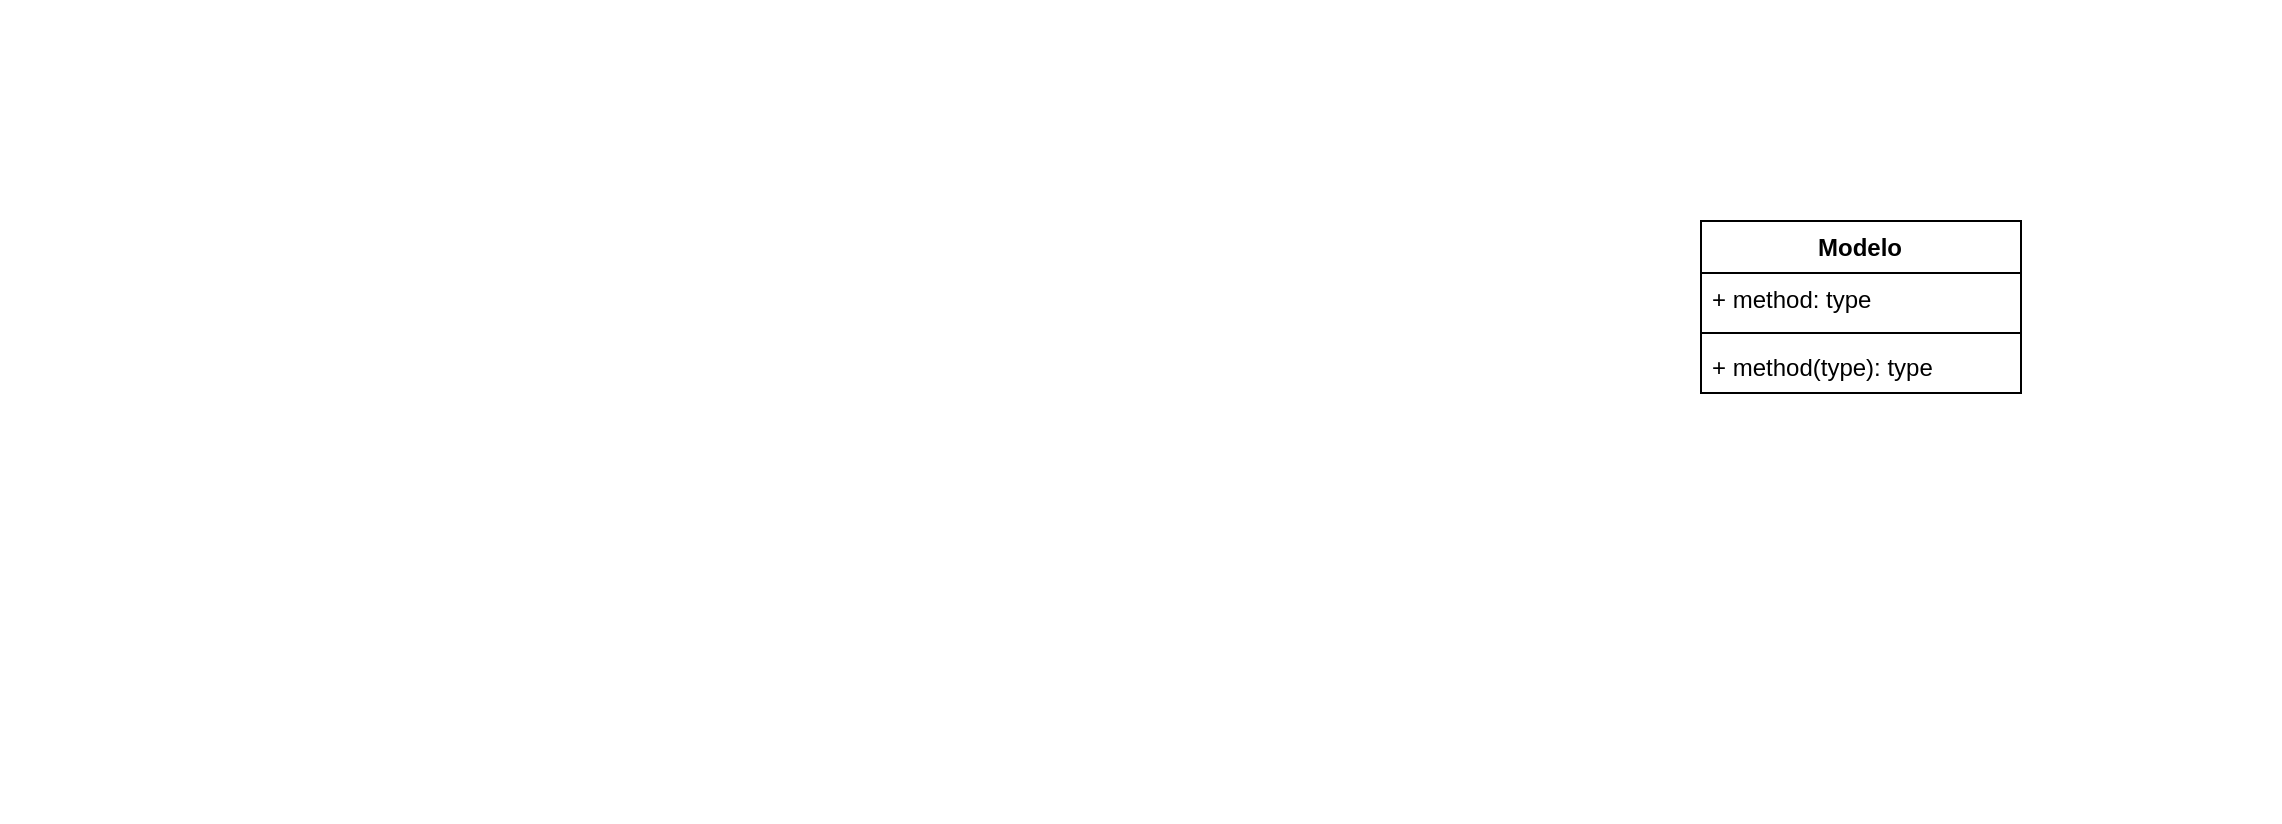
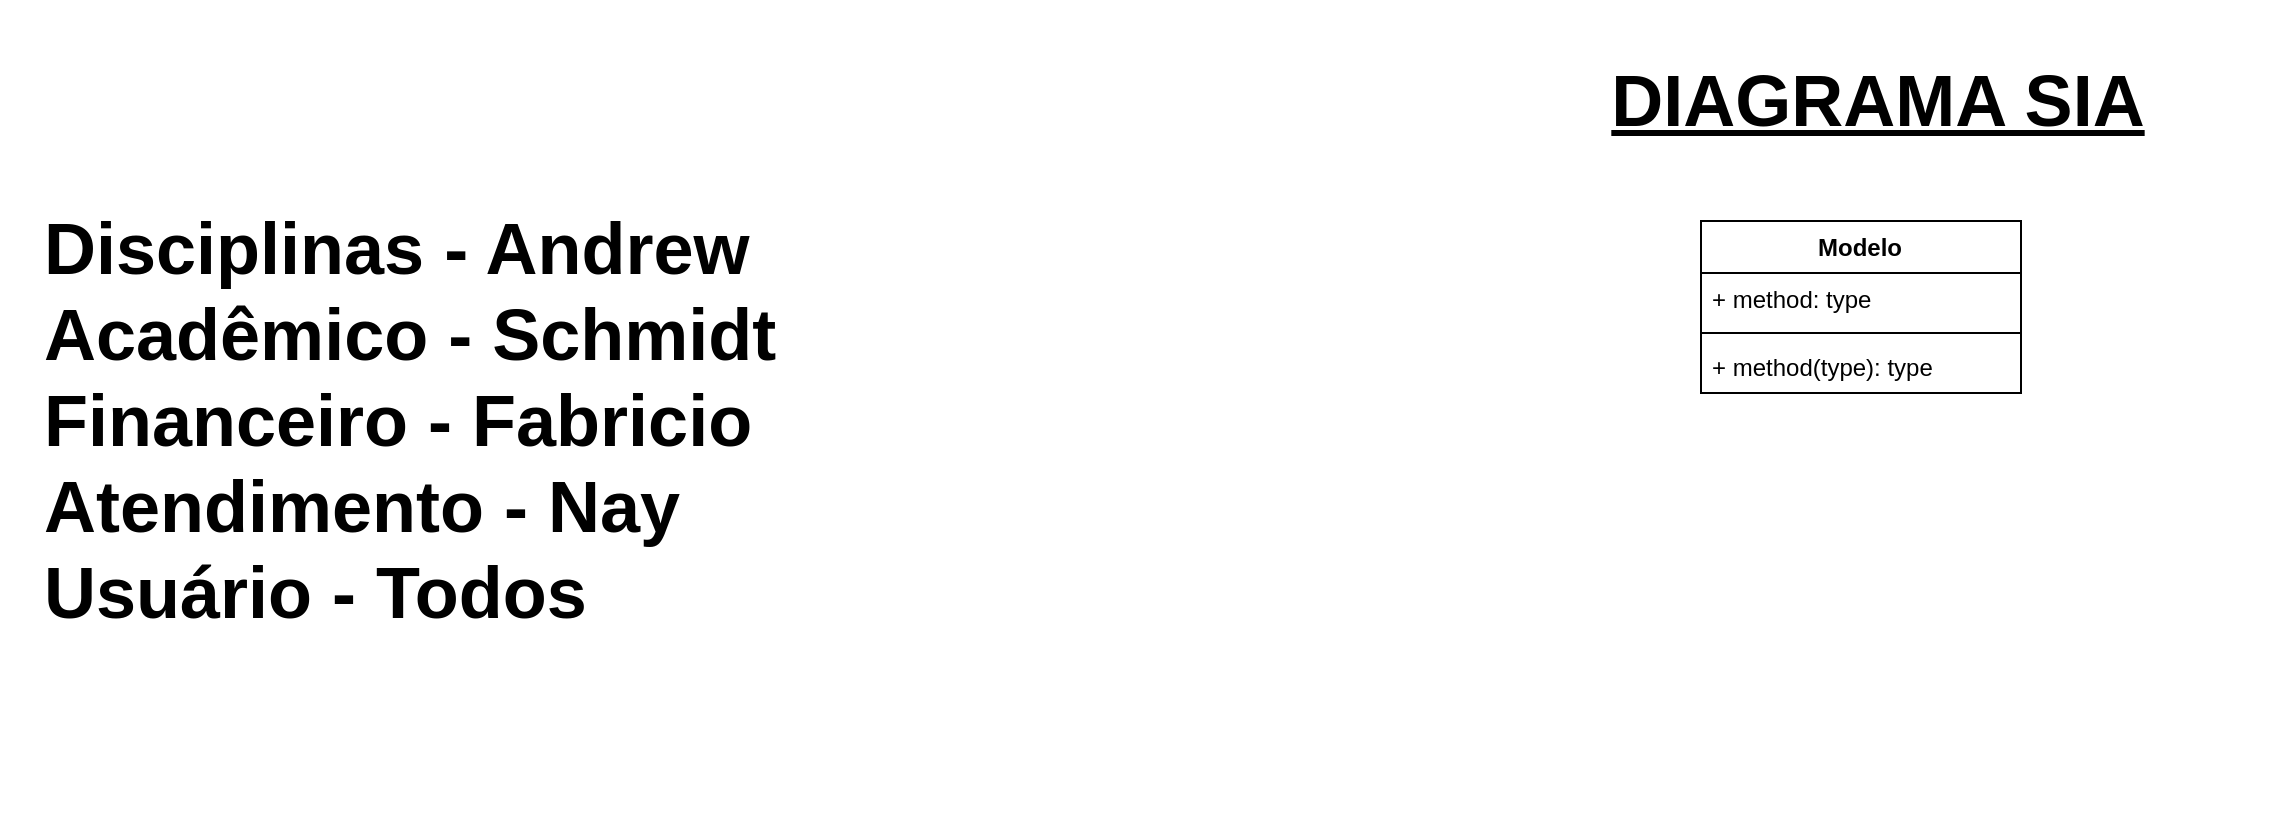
+ <mxCell id="2" value="&lt;span style=&quot;font-size: 36px&quot;&gt;&lt;b&gt;&lt;u&gt;DIAGRAMA SIA&lt;/u&gt;&lt;/b&gt;&lt;/span&gt;" style="text;html=1;strokeColor=none;fillColor=none;align=center;verticalAlign=middle;whiteSpace=wrap;rounded=0;" parent="1" vertex="1"><mxGeometry x="759" width="360" height="60" as="geometry" y="20" /></mxCell>
+ <mxCell id="7" value="&lt;div&gt;&lt;span style=&quot;font-size: 36px&quot;&gt;&lt;b&gt;Disciplinas - Andrew&lt;/b&gt;&lt;/span&gt;&lt;/div&gt;&lt;div&gt;&lt;span style=&quot;font-size: 36px&quot;&gt;&lt;b&gt;Acadêmico - Schmidt&lt;/b&gt;&lt;/span&gt;&lt;/div&gt;&lt;div&gt;&lt;span style=&quot;font-size: 36px&quot;&gt;&lt;b&gt;Financeiro - Fabricio&lt;/b&gt;&lt;/span&gt;&lt;/div&gt;&lt;div&gt;&lt;span style=&quot;font-size: 36px&quot;&gt;&lt;b&gt;Atendimento - Nay&lt;/b&gt;&lt;/span&gt;&lt;/div&gt;&lt;div&gt;&lt;span style=&quot;font-size: 36px&quot;&gt;&lt;b&gt;Usuário - Todos&lt;/b&gt;&lt;/span&gt;&lt;/div&gt;" style="text;html=1;strokeColor=none;fillColor=none;align=left;verticalAlign=middle;whiteSpace=wrap;rounded=0;" parent="1" vertex="1"><mxGeometry x="20" y="30" width="480" height="360" as="geometry" /></mxCell>
